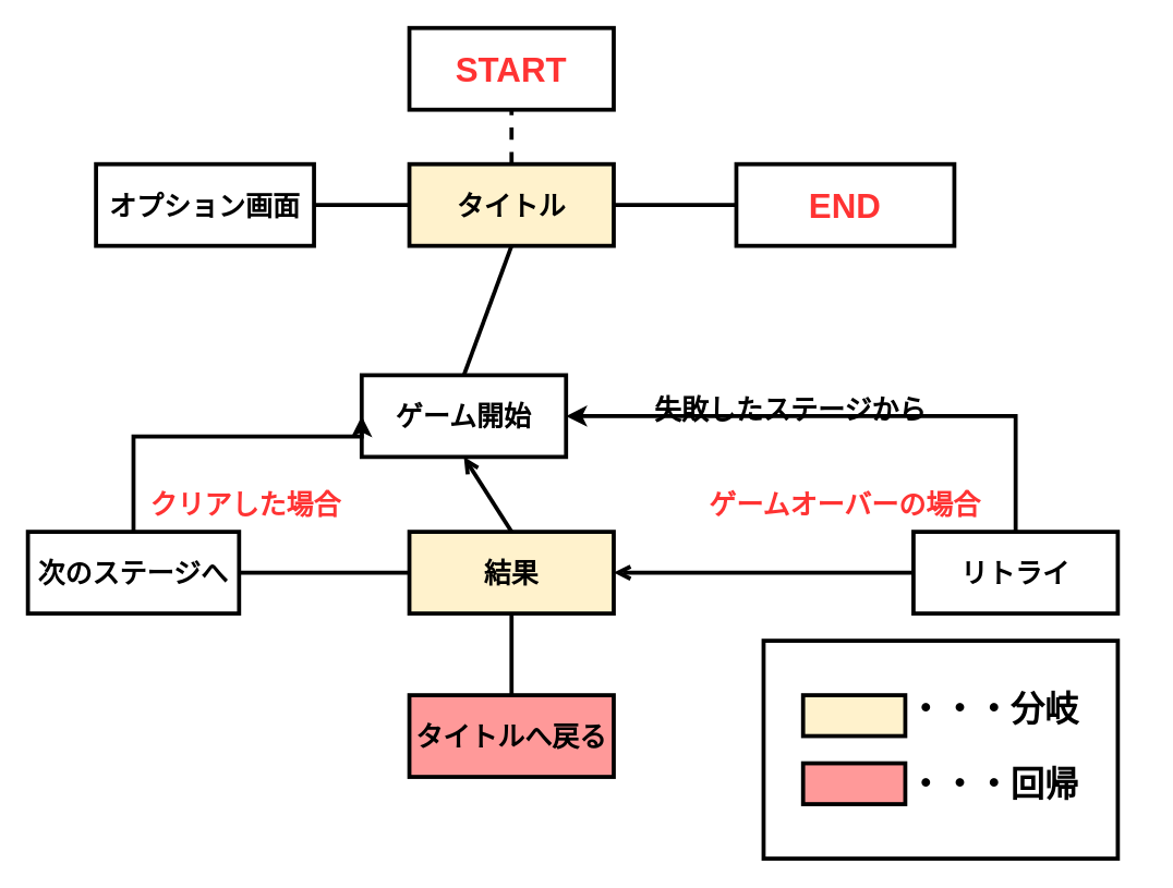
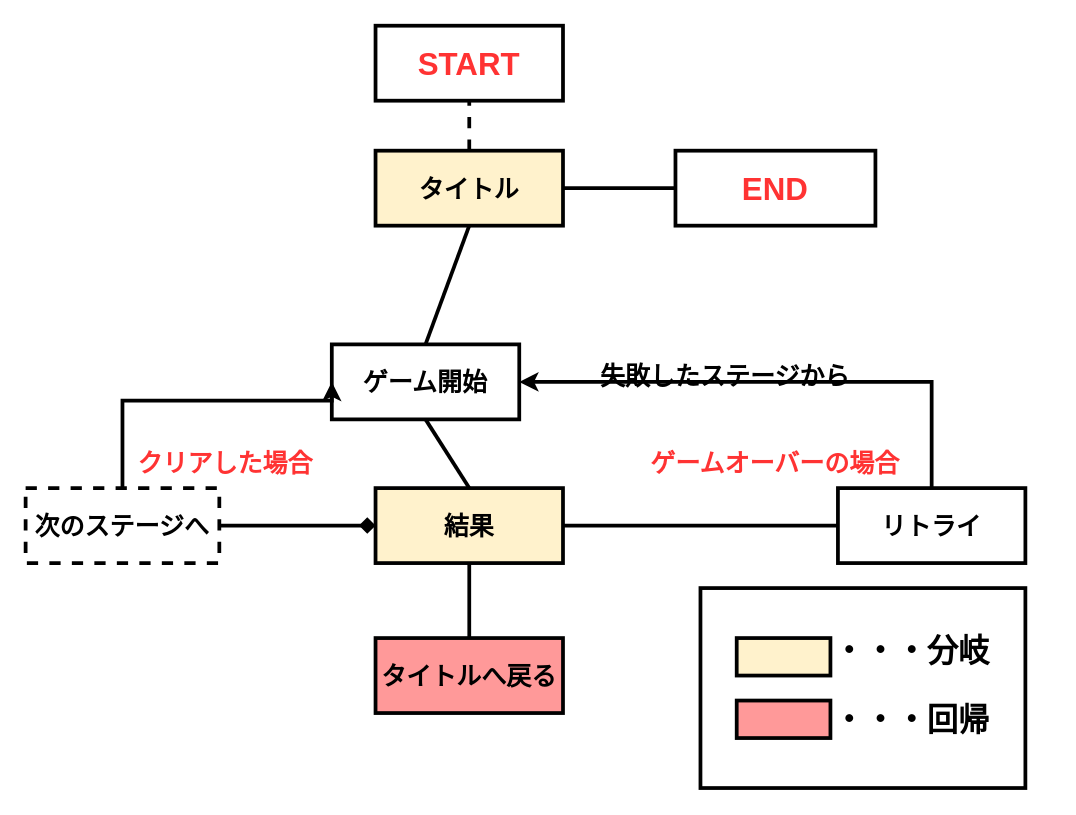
- <mxCell id="23" value="&lt;span style=&quot;font-size: 20px&quot;&gt;&lt;b&gt;オプション画面&lt;/b&gt;&lt;/span&gt;" style="rounded=0;whiteSpace=wrap;html=1;strokeWidth=3;" vertex="1" parent="1"><mxGeometry x="70" y="120" width="160" height="60" as="geometry" /></mxCell>
- <mxCell id="24" value="" style="endArrow=none;html=1;strokeWidth=3;entryX=0;entryY=0.5;entryDx=0;entryDy=0;" edge="1" parent="1" source="23" target="2"><mxGeometry width="50" height="50" relative="1" as="geometry"><mxPoint x="550" y="160" as="sourcePoint" /><mxPoint x="460" y="160" as="targetPoint" /></mxGeometry></mxCell>
- <mxCell id="11" value="" style="endArrow=open;html=1;strokeWidth=3;exitX=0.5;exitY=0;exitDx=0;exitDy=0;entryX=0.5;entryY=1;entryDx=0;entryDy=0;" parent="1" source="10" target="3" edge="1"><mxGeometry width="50" height="50" relative="1" as="geometry"><mxPoint x="385" y="560" as="sourcePoint" /><mxPoint x="385" y="490" as="targetPoint" /></mxGeometry></mxCell>
+ <mxCell id="11" value="" style="endArrow=none;html=1;strokeWidth=3;exitX=0.5;exitY=0;exitDx=0;exitDy=0;entryX=0.5;entryY=1;entryDx=0;entryDy=0;" parent="1" source="10" target="3" edge="1"><mxGeometry width="50" height="50" relative="1" as="geometry"><mxPoint x="385" y="560" as="sourcePoint" /><mxPoint x="385" y="490" as="targetPoint" /></mxGeometry></mxCell>
- <mxCell id="26" value="&lt;font style=&quot;font-size: 20px&quot;&gt;&lt;b&gt;次のステージへ&lt;br&gt;&lt;/b&gt;&lt;/font&gt;" style="rounded=0;whiteSpace=wrap;html=1;strokeWidth=3;" vertex="1" parent="1"><mxGeometry x="20" y="390" width="155" height="60" as="geometry" /></mxCell>
+ <mxCell id="26" value="&lt;font style=&quot;font-size: 20px&quot;&gt;&lt;b&gt;次のステージへ&lt;br&gt;&lt;/b&gt;&lt;/font&gt;" style="rounded=0;whiteSpace=wrap;html=1;strokeWidth=3;dashed=1;" vertex="1" parent="1"><mxGeometry x="20" y="390" width="155" height="60" as="geometry" /></mxCell>
- <mxCell id="27" value="" style="endArrow=none;html=1;strokeWidth=3;entryX=0;entryY=0.5;entryDx=0;entryDy=0;" edge="1" parent="1" source="26" target="10"><mxGeometry width="50" height="50" relative="1" as="geometry"><mxPoint x="680" y="430" as="sourcePoint" /><mxPoint x="460" y="430" as="targetPoint" /></mxGeometry></mxCell>
+ <mxCell id="27" value="" style="endArrow=diamond;html=1;strokeWidth=3;entryX=0;entryY=0.5;entryDx=0;entryDy=0;" edge="1" parent="1" source="26" target="10"><mxGeometry width="50" height="50" relative="1" as="geometry"><mxPoint x="680" y="430" as="sourcePoint" /><mxPoint x="460" y="430" as="targetPoint" /></mxGeometry></mxCell>
- <mxCell id="15" value="" style="endArrow=open;html=1;strokeWidth=3;exitX=0;exitY=0.5;exitDx=0;exitDy=0;entryX=1;entryY=0.5;entryDx=0;entryDy=0;" parent="1" source="14" target="10" edge="1"><mxGeometry width="50" height="50" relative="1" as="geometry"><mxPoint x="385" y="510" as="sourcePoint" /><mxPoint x="385" y="460" as="targetPoint" /></mxGeometry></mxCell>
+ <mxCell id="15" value="" style="endArrow=none;html=1;strokeWidth=3;exitX=0;exitY=0.5;exitDx=0;exitDy=0;entryX=1;entryY=0.5;entryDx=0;entryDy=0;" parent="1" source="14" target="10" edge="1"><mxGeometry width="50" height="50" relative="1" as="geometry"><mxPoint x="385" y="510" as="sourcePoint" /><mxPoint x="385" y="460" as="targetPoint" /></mxGeometry></mxCell>
